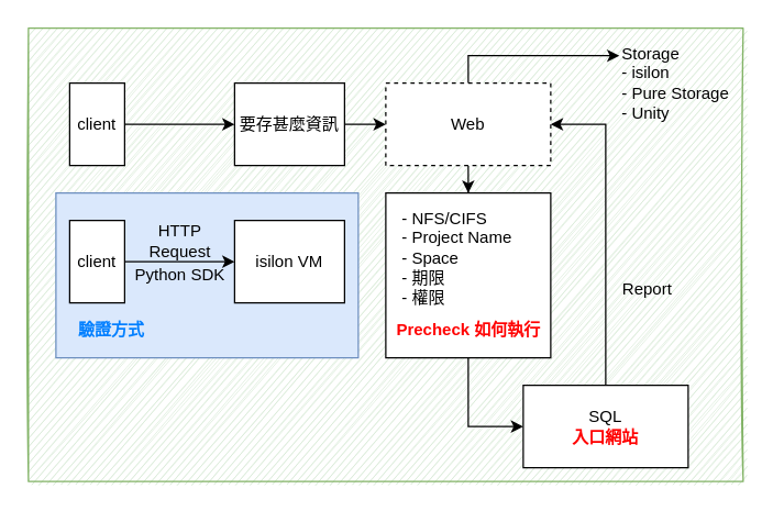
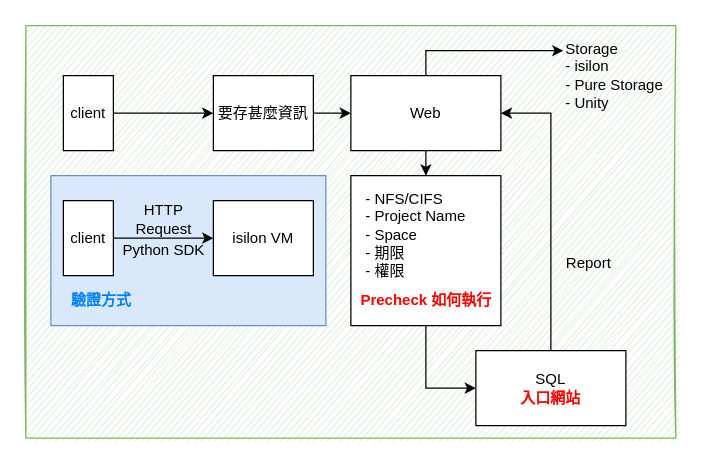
- <mxCell id="10" value="&lt;div&gt;Web&lt;/div&gt;" style="rounded=0;whiteSpace=wrap;html=1;dashed=1;" vertex="1" parent="1"><mxGeometry x="280" y="60" width="120" height="60" as="geometry" /></mxCell>
+ <mxCell id="10" value="&lt;div&gt;Web&lt;/div&gt;" style="rounded=0;whiteSpace=wrap;html=1;" vertex="1" parent="1"><mxGeometry x="280" y="60" width="120" height="60" as="geometry" /></mxCell>
